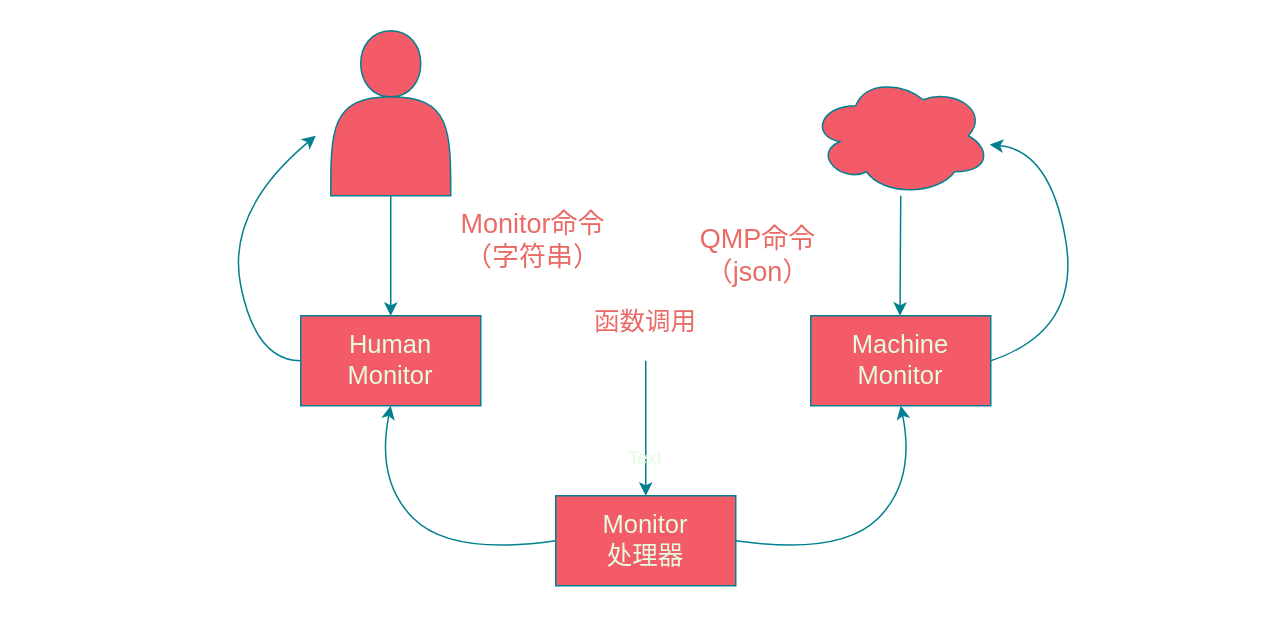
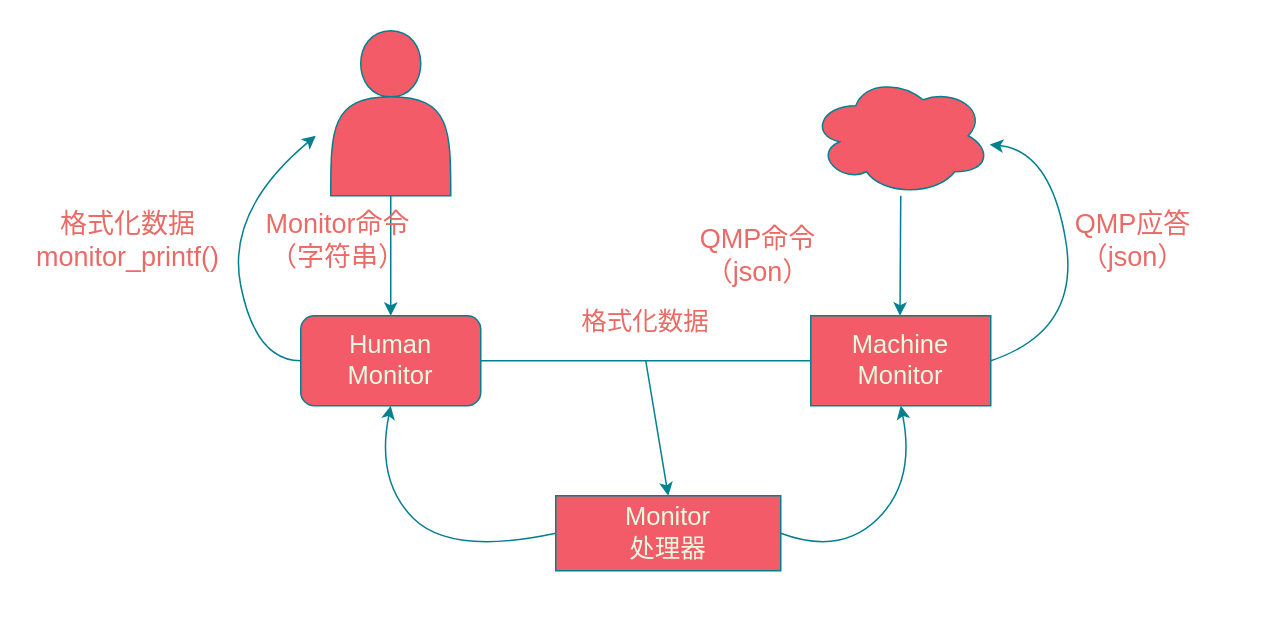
+ <mxCell id="17" value="&lt;div style=&quot;font-size: 18px;&quot;&gt;&lt;font style=&quot;font-size: 18px;&quot; color=&quot;#EA6B66&quot;&gt;格式化数据&lt;/font&gt;&lt;/div&gt;&lt;div style=&quot;font-size: 18px;&quot;&gt;&lt;font style=&quot;font-size: 18px;&quot; color=&quot;#EA6B66&quot;&gt;monitor_printf()&lt;br&gt;&lt;/font&gt;&lt;/div&gt;" style="text;html=1;strokeColor=none;fillColor=none;align=center;verticalAlign=middle;whiteSpace=wrap;rounded=0;fontColor=#E4FDE1;" vertex="1" parent="1"><mxGeometry x="20" y="140" width="130" height="40" as="geometry" /></mxCell>
- <mxCell id="19" value="&lt;div style=&quot;font-size: 18px;&quot;&gt;&lt;font style=&quot;font-size: 18px;&quot; color=&quot;#EA6B66&quot;&gt;Monitor命令&lt;/font&gt;&lt;/div&gt;&lt;div style=&quot;font-size: 18px;&quot;&gt;&lt;font style=&quot;font-size: 18px;&quot; color=&quot;#EA6B66&quot;&gt;（字符串）&lt;br&gt;&lt;/font&gt;&lt;/div&gt;" style="text;html=1;strokeColor=none;fillColor=none;align=center;verticalAlign=middle;whiteSpace=wrap;rounded=0;fontColor=#E4FDE1;" vertex="1" parent="1"><mxGeometry x="290" y="140" width="130" height="40" as="geometry" /></mxCell>
+ <mxCell id="19" value="&lt;div style=&quot;font-size: 18px;&quot;&gt;&lt;font style=&quot;font-size: 18px;&quot; color=&quot;#EA6B66&quot;&gt;Monitor命令&lt;/font&gt;&lt;/div&gt;&lt;div style=&quot;font-size: 18px;&quot;&gt;&lt;font style=&quot;font-size: 18px;&quot; color=&quot;#EA6B66&quot;&gt;（字符串）&lt;br&gt;&lt;/font&gt;&lt;/div&gt;" style="text;html=1;strokeColor=none;fillColor=none;align=center;verticalAlign=middle;whiteSpace=wrap;rounded=0;fontColor=#E4FDE1;" vertex="1" parent="1"><mxGeometry x="160" y="140" width="130" height="40" as="geometry" /></mxCell>
+ <mxCell id="20" value="&lt;div style=&quot;font-size: 18px;&quot;&gt;&lt;font style=&quot;font-size: 18px;&quot; color=&quot;#EA6B66&quot;&gt;QMP应答&lt;/font&gt;&lt;/div&gt;&lt;div style=&quot;font-size: 18px;&quot;&gt;&lt;font style=&quot;font-size: 18px;&quot; color=&quot;#EA6B66&quot;&gt;（json）&lt;br&gt;&lt;/font&gt;&lt;/div&gt;" style="text;html=1;strokeColor=none;fillColor=none;align=center;verticalAlign=middle;whiteSpace=wrap;rounded=0;fontColor=#E4FDE1;" vertex="1" parent="1"><mxGeometry x="690" y="140" width="130" height="40" as="geometry" /></mxCell>
- <mxCell id="15" value="&lt;font style=&quot;font-size: 13px;&quot; color=&quot;#EA6B66&quot;&gt;&lt;font style=&quot;font-size: 14px;&quot;&gt;&lt;font style=&quot;font-size: 15px;&quot;&gt;&lt;font style=&quot;font-size: 16px;&quot;&gt;&lt;font style=&quot;font-size: 17px;&quot;&gt;函数调用&lt;/font&gt;&lt;/font&gt;&lt;/font&gt;&lt;/font&gt;&lt;/font&gt;" style="text;html=1;strokeColor=none;fillColor=none;align=center;verticalAlign=middle;whiteSpace=wrap;rounded=0;fontColor=#E4FDE1;" vertex="1" parent="1"><mxGeometry x="385" y="200" width="90" height="30" as="geometry" /></mxCell>
+ <mxCell id="15" value="&lt;font style=&quot;font-size: 13px;&quot; color=&quot;#EA6B66&quot;&gt;&lt;font style=&quot;font-size: 14px;&quot;&gt;&lt;font style=&quot;font-size: 15px;&quot;&gt;&lt;font style=&quot;font-size: 16px;&quot;&gt;&lt;font style=&quot;font-size: 17px;&quot;&gt;格式化数据&lt;/font&gt;&lt;/font&gt;&lt;/font&gt;&lt;/font&gt;&lt;/font&gt;" style="text;html=1;strokeColor=none;fillColor=none;align=center;verticalAlign=middle;whiteSpace=wrap;rounded=0;fontColor=#E4FDE1;" vertex="1" parent="1"><mxGeometry x="385" y="200" width="90" height="30" as="geometry" /></mxCell>
- <mxCell id="2" value="&lt;div style=&quot;font-size: 17px;&quot;&gt;&lt;font style=&quot;font-size: 17px;&quot;&gt;Human&lt;/font&gt;&lt;/div&gt;&lt;div style=&quot;font-size: 17px;&quot;&gt;&lt;font style=&quot;font-size: 17px;&quot;&gt;Monitor&lt;/font&gt;&lt;/div&gt;" style="rounded=0;whiteSpace=wrap;html=1;strokeColor=#028090;fontColor=#E4FDE1;fillColor=#F45B69;" vertex="1" parent="1"><mxGeometry x="200" y="210" width="120" height="60" as="geometry" /></mxCell>
+ <mxCell id="2" value="&lt;div style=&quot;font-size: 17px;&quot;&gt;&lt;font style=&quot;font-size: 17px;&quot;&gt;Human&lt;/font&gt;&lt;/div&gt;&lt;div style=&quot;font-size: 17px;&quot;&gt;&lt;font style=&quot;font-size: 17px;&quot;&gt;Monitor&lt;/font&gt;&lt;/div&gt;" style="whiteSpace=wrap;html=1;strokeColor=#028090;fontColor=#E4FDE1;fillColor=#F45B69;rounded=1;" vertex="1" parent="1"><mxGeometry x="200" y="210" width="120" height="60" as="geometry" /></mxCell>
+ <mxCell id="9" value="" style="endArrow=none;html=1;rounded=0;strokeColor=#028090;fontColor=#E4FDE1;fillColor=#F45B69;exitX=1;exitY=0.5;exitDx=0;exitDy=0;entryX=0;entryY=0.5;entryDx=0;entryDy=0;" edge="1" parent="1" source="2" target="4"><mxGeometry width="50" height="50" relative="1" as="geometry"><mxPoint x="430" y="330" as="sourcePoint" /><mxPoint x="480" y="280" as="targetPoint" /></mxGeometry></mxCell>
- <mxCell id="16" value="Text" style="text;html=1;strokeColor=none;fillColor=none;align=center;verticalAlign=middle;whiteSpace=wrap;rounded=0;fontColor=#E4FDE1;" vertex="1" parent="1"><mxGeometry x="400" y="290" width="60" height="30" as="geometry" /></mxCell>
- <mxCell id="3" value="&lt;div style=&quot;font-size: 17px;&quot;&gt;&lt;font style=&quot;font-size: 17px;&quot;&gt;Monitor&lt;/font&gt;&lt;/div&gt;&lt;div style=&quot;font-size: 17px;&quot;&gt;&lt;font style=&quot;font-size: 17px;&quot;&gt;&lt;font style=&quot;font-size: 17px;&quot;&gt;处理器&lt;/font&gt;&lt;br&gt;&lt;/font&gt;&lt;/div&gt;" style="rounded=0;whiteSpace=wrap;html=1;strokeColor=#028090;fontColor=#E4FDE1;fillColor=#F45B69;" vertex="1" parent="1"><mxGeometry x="370" y="330" width="120" height="60" as="geometry" /></mxCell>
+ <mxCell id="3" value="&lt;div style=&quot;font-size: 17px;&quot;&gt;&lt;font style=&quot;font-size: 17px;&quot;&gt;Monitor&lt;/font&gt;&lt;/div&gt;&lt;div style=&quot;font-size: 17px;&quot;&gt;&lt;font style=&quot;font-size: 17px;&quot;&gt;&lt;font style=&quot;font-size: 17px;&quot;&gt;处理器&lt;/font&gt;&lt;br&gt;&lt;/font&gt;&lt;/div&gt;" style="rounded=0;whiteSpace=wrap;html=1;strokeColor=#028090;fontColor=#E4FDE1;fillColor=#F45B69;" vertex="1" parent="1"><mxGeometry x="370" y="330" width="150" height="50" as="geometry" /></mxCell>
